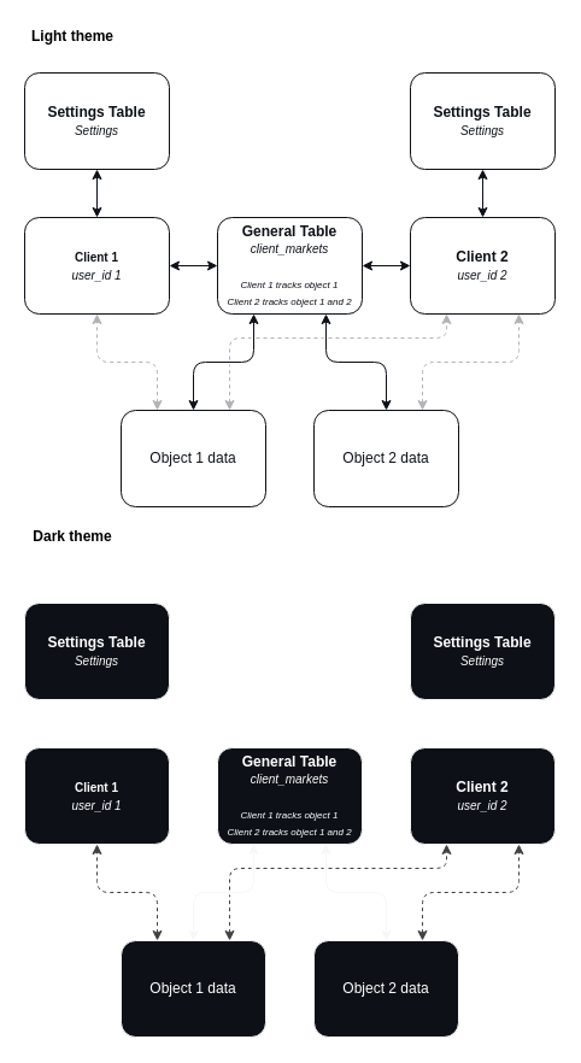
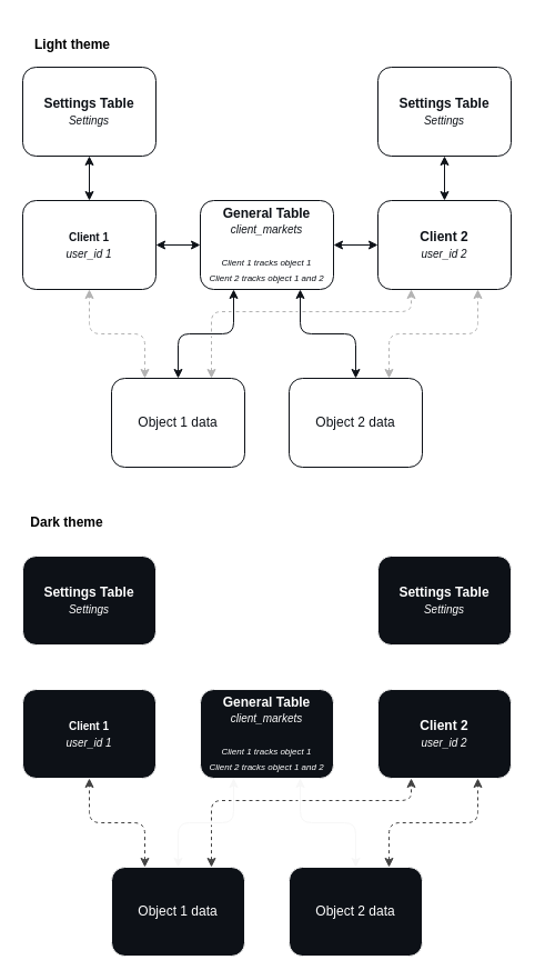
- <mxCell id="35" value="&lt;b&gt;Light theme&lt;/b&gt;" style="text;html=1;strokeColor=none;fillColor=none;align=center;verticalAlign=middle;whiteSpace=wrap;rounded=0;" vertex="1" parent="1"><mxGeometry x="20" width="80" height="20" as="geometry" y="20" /></mxCell>
+ <mxCell id="35" value="&lt;b&gt;Light theme&lt;/b&gt;" style="text;html=1;strokeColor=none;fillColor=none;align=center;verticalAlign=middle;whiteSpace=wrap;rounded=0;" vertex="1" parent="1"><mxGeometry x="25" y="30" width="80" height="20" as="geometry" /></mxCell>
- <mxCell id="34" value="&lt;b&gt;Dark theme&lt;/b&gt;" style="text;html=1;strokeColor=none;fillColor=none;align=center;verticalAlign=middle;whiteSpace=wrap;rounded=0;" vertex="1" parent="1"><mxGeometry x="20" y="435" width="80" height="20" as="geometry" /></mxCell>
+ <mxCell id="34" value="&lt;b&gt;Dark theme&lt;/b&gt;" style="text;html=1;strokeColor=none;fillColor=none;align=center;verticalAlign=middle;whiteSpace=wrap;rounded=0;" vertex="1" parent="1"><mxGeometry x="20" y="460" width="80" height="20" as="geometry" /></mxCell>
